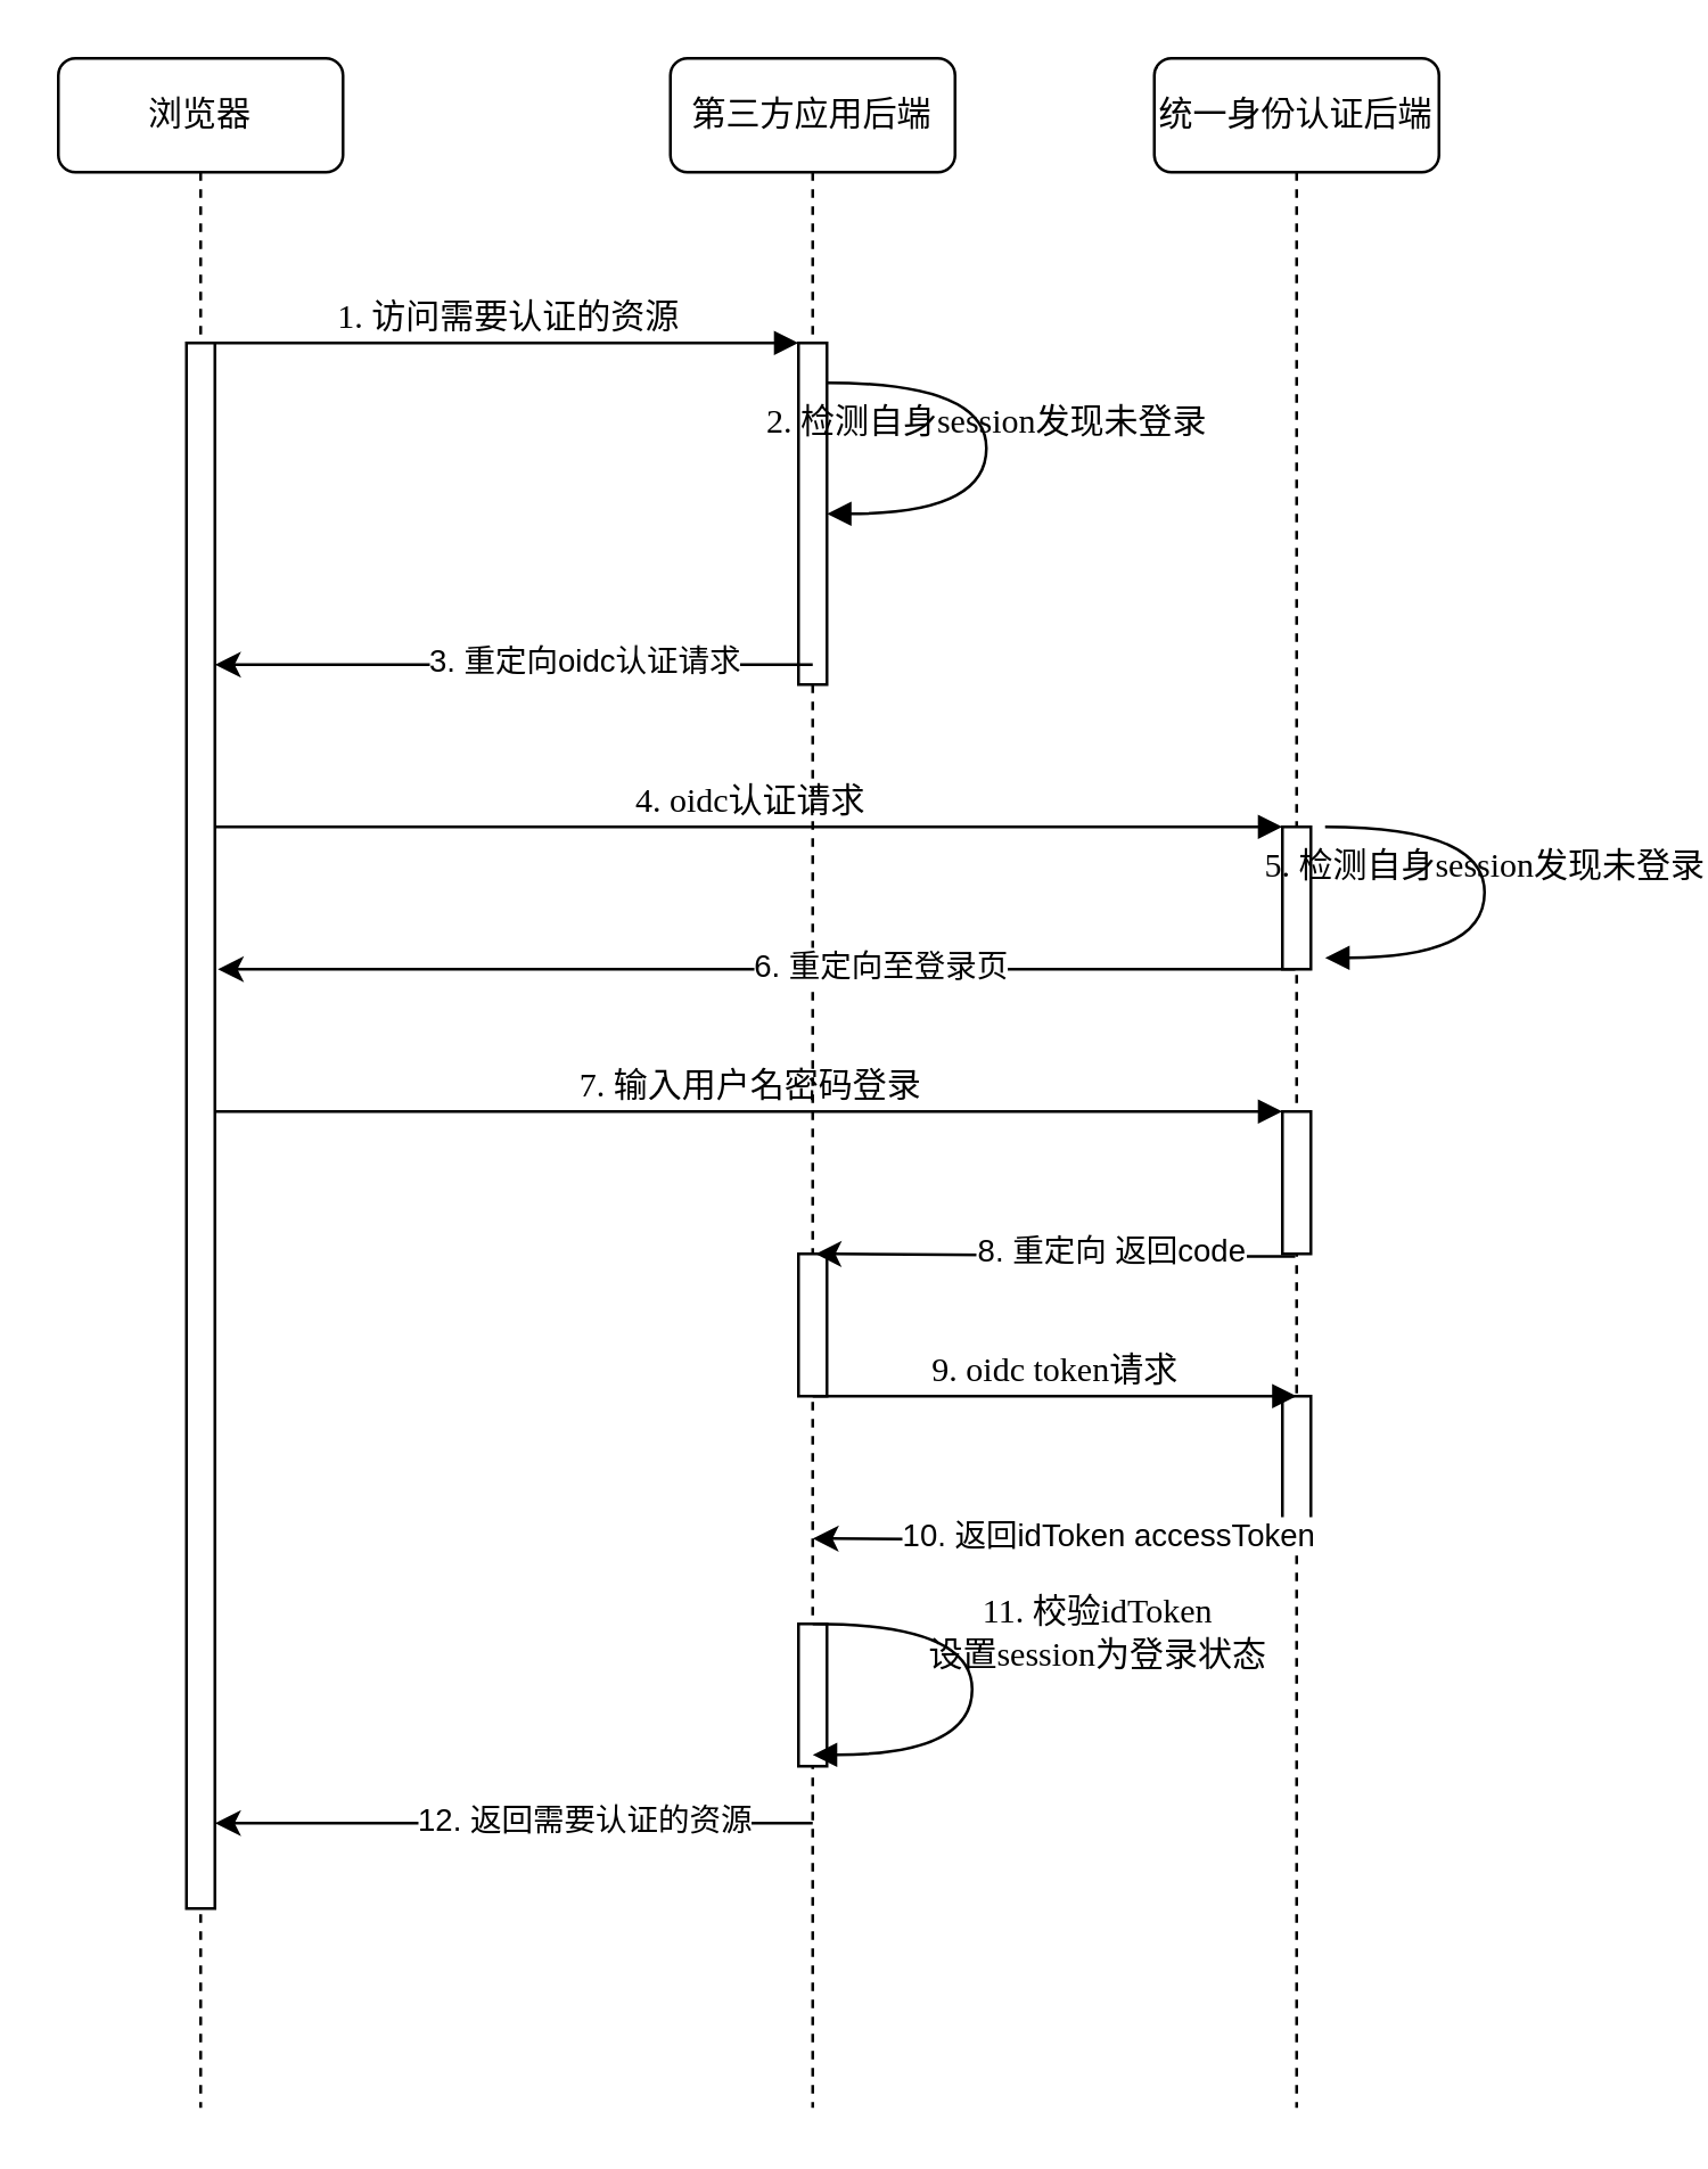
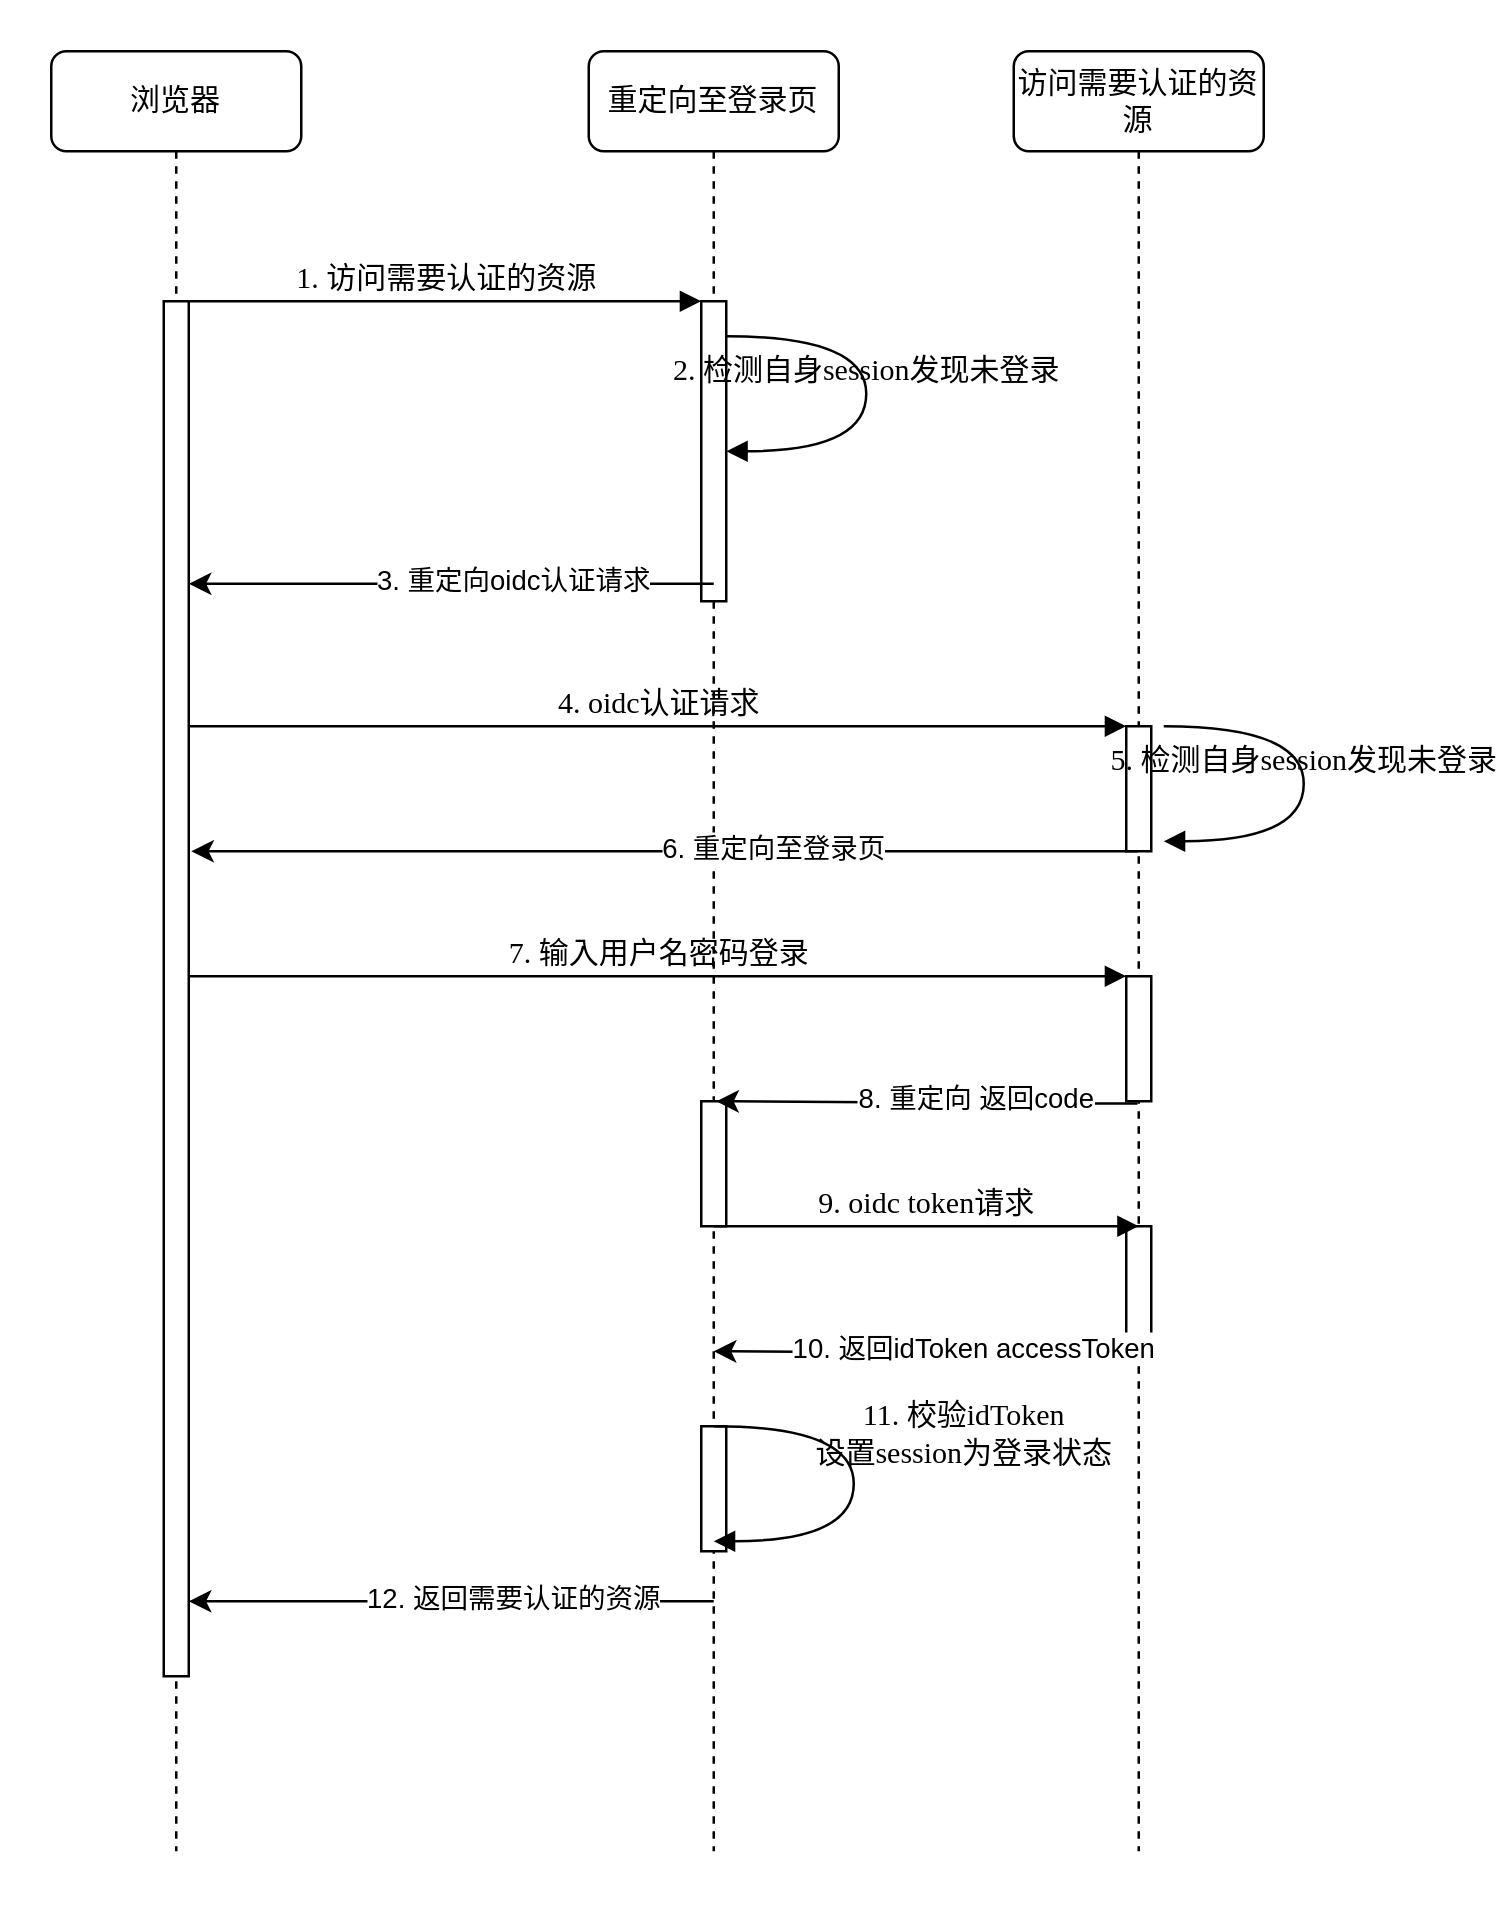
- <mxCell id="2" value="第三方应用后端" style="shape=umlLifeline;perimeter=lifelinePerimeter;whiteSpace=wrap;html=1;container=1;collapsible=0;recursiveResize=0;outlineConnect=0;rounded=1;shadow=0;comic=0;labelBackgroundColor=none;strokeWidth=1;fontFamily=Verdana;fontSize=12;align=center;" parent="1" vertex="1"><mxGeometry x="235" y="20" width="100" height="720" as="geometry" /></mxCell>
+ <mxCell id="2" value="重定向至登录页" style="shape=umlLifeline;perimeter=lifelinePerimeter;whiteSpace=wrap;html=1;container=1;collapsible=0;recursiveResize=0;outlineConnect=0;rounded=1;shadow=0;comic=0;labelBackgroundColor=none;strokeWidth=1;fontFamily=Verdana;fontSize=12;align=center;" parent="1" vertex="1"><mxGeometry x="235" y="20" width="100" height="720" as="geometry" /></mxCell>
- <mxCell id="7" value="统一身份认证后端" style="shape=umlLifeline;perimeter=lifelinePerimeter;whiteSpace=wrap;html=1;container=1;collapsible=0;recursiveResize=0;outlineConnect=0;rounded=1;shadow=0;comic=0;labelBackgroundColor=none;strokeWidth=1;fontFamily=Verdana;fontSize=12;align=center;" parent="1" vertex="1"><mxGeometry x="405" y="20" width="100" height="720" as="geometry" /></mxCell>
+ <mxCell id="7" value="访问需要认证的资源" style="shape=umlLifeline;perimeter=lifelinePerimeter;whiteSpace=wrap;html=1;container=1;collapsible=0;recursiveResize=0;outlineConnect=0;rounded=1;shadow=0;comic=0;labelBackgroundColor=none;strokeWidth=1;fontFamily=Verdana;fontSize=12;align=center;" parent="1" vertex="1"><mxGeometry x="405" y="20" width="100" height="720" as="geometry" /></mxCell>
